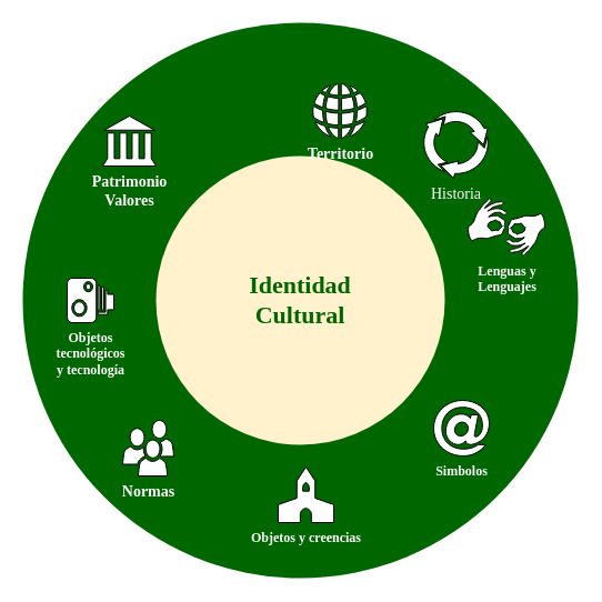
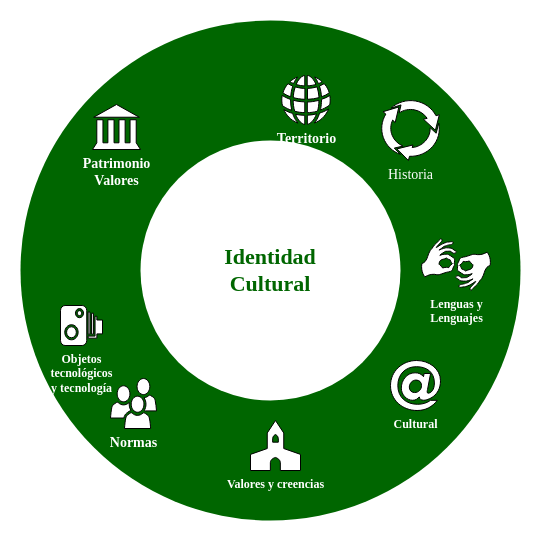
- <mxCell id="11" value="Lenguas y&lt;br&gt;Lenguajes" style="shape=mxgraph.signs.healthcare.sign_language;html=1;pointerEvents=1;verticalLabelPosition=bottom;verticalAlign=top;align=center;sketch=0;labelBackgroundColor=none;fontFamily=Verdana;fontStyle=1;fontColor=#FFFFFF;" vertex="1" parent="1"><mxGeometry x="420" y="178" width="71" height="52" as="geometry" /></mxCell>
+ <mxCell id="11" value="Lenguas y&lt;br&gt;Lenguajes" style="shape=mxgraph.signs.healthcare.sign_language;html=1;pointerEvents=1;verticalLabelPosition=bottom;verticalAlign=top;align=center;sketch=0;labelBackgroundColor=none;fontFamily=Verdana;fontStyle=1;fontColor=#FFFFFF;" vertex="1" parent="1"><mxGeometry x="420" y="238" width="71" height="52" as="geometry" /></mxCell>
- <mxCell id="8" value="Objetos &lt;br&gt;tecnológicos &lt;br&gt;y tecnología" style="shape=mxgraph.signs.tech.camera_1;html=1;pointerEvents=1;verticalLabelPosition=bottom;verticalAlign=top;align=center;sketch=0;fontColor=#FFFFFF;fontFamily=Verdana;fontStyle=1" vertex="1" parent="1"><mxGeometry x="60" y="250" width="42" height="40" as="geometry" /></mxCell>
+ <mxCell id="8" value="Objetos &lt;br&gt;tecnológicos &lt;br&gt;y tecnología" style="shape=mxgraph.signs.tech.camera_1;html=1;pointerEvents=1;verticalLabelPosition=bottom;verticalAlign=top;align=center;sketch=0;fontColor=#FFFFFF;fontFamily=Verdana;fontStyle=1" vertex="1" parent="1"><mxGeometry x="60" y="305" width="42" height="40" as="geometry" /></mxCell>
- <mxCell id="3" value="Identidad&lt;br&gt;Cultural" style="ellipse;whiteSpace=wrap;html=1;rounded=0;shadow=0;comic=0;strokeWidth=1;fontFamily=Verdana;fontSize=22;strokeColor=none;fillColor=#fff2cc;fontColor=#006600;fontStyle=1;" parent="1" vertex="1"><mxGeometry x="140" y="140" width="260" height="260" as="geometry" /></mxCell>
+ <mxCell id="3" value="Identidad&lt;br&gt;Cultural" style="ellipse;whiteSpace=wrap;html=1;rounded=0;shadow=0;comic=0;strokeWidth=1;fontFamily=Verdana;fontSize=22;strokeColor=none;fillColor=#FFFFFF;fontColor=#006600;fontStyle=1" parent="1" vertex="1"><mxGeometry x="140" y="140" width="260" height="260" as="geometry" /></mxCell>
- <mxCell id="9" value="Simbolos" style="shape=mxgraph.signs.tech.at_1;html=1;pointerEvents=1;verticalLabelPosition=bottom;verticalAlign=top;align=center;sketch=0;fontColor=#FFFFFF;fontStyle=1;fontFamily=Verdana;" vertex="1" parent="1"><mxGeometry x="390" y="360" width="50" height="50" as="geometry" /></mxCell>
+ <mxCell id="9" value="Cultural" style="shape=mxgraph.signs.tech.at_1;html=1;pointerEvents=1;verticalLabelPosition=bottom;verticalAlign=top;align=center;sketch=0;fontColor=#FFFFFF;fontStyle=1;fontFamily=Verdana;" vertex="1" parent="1"><mxGeometry x="390" y="360" width="50" height="50" as="geometry" /></mxCell>
- <mxCell id="10" value="Objetos y creencias" style="shape=mxgraph.signs.healthcare.chapel;html=1;pointerEvents=1;fillColor=rgba(255, 255, 255, 1);strokeColor=rgba(0, 0, 0, 1);verticalLabelPosition=bottom;verticalAlign=top;align=center;sketch=0;fontFamily=Verdana;fontSize=12;fontColor=#FFFFFF;fontStyle=1" vertex="1" parent="1"><mxGeometry x="250" y="420" width="50" height="50" as="geometry" /></mxCell>
+ <mxCell id="10" value="Valores y creencias" style="shape=mxgraph.signs.healthcare.chapel;html=1;pointerEvents=1;fillColor=rgba(255, 255, 255, 1);strokeColor=rgba(0, 0, 0, 1);verticalLabelPosition=bottom;verticalAlign=top;align=center;sketch=0;fontFamily=Verdana;fontSize=12;fontColor=#FFFFFF;fontStyle=1" vertex="1" parent="1"><mxGeometry x="250" y="420" width="50" height="50" as="geometry" /></mxCell>
